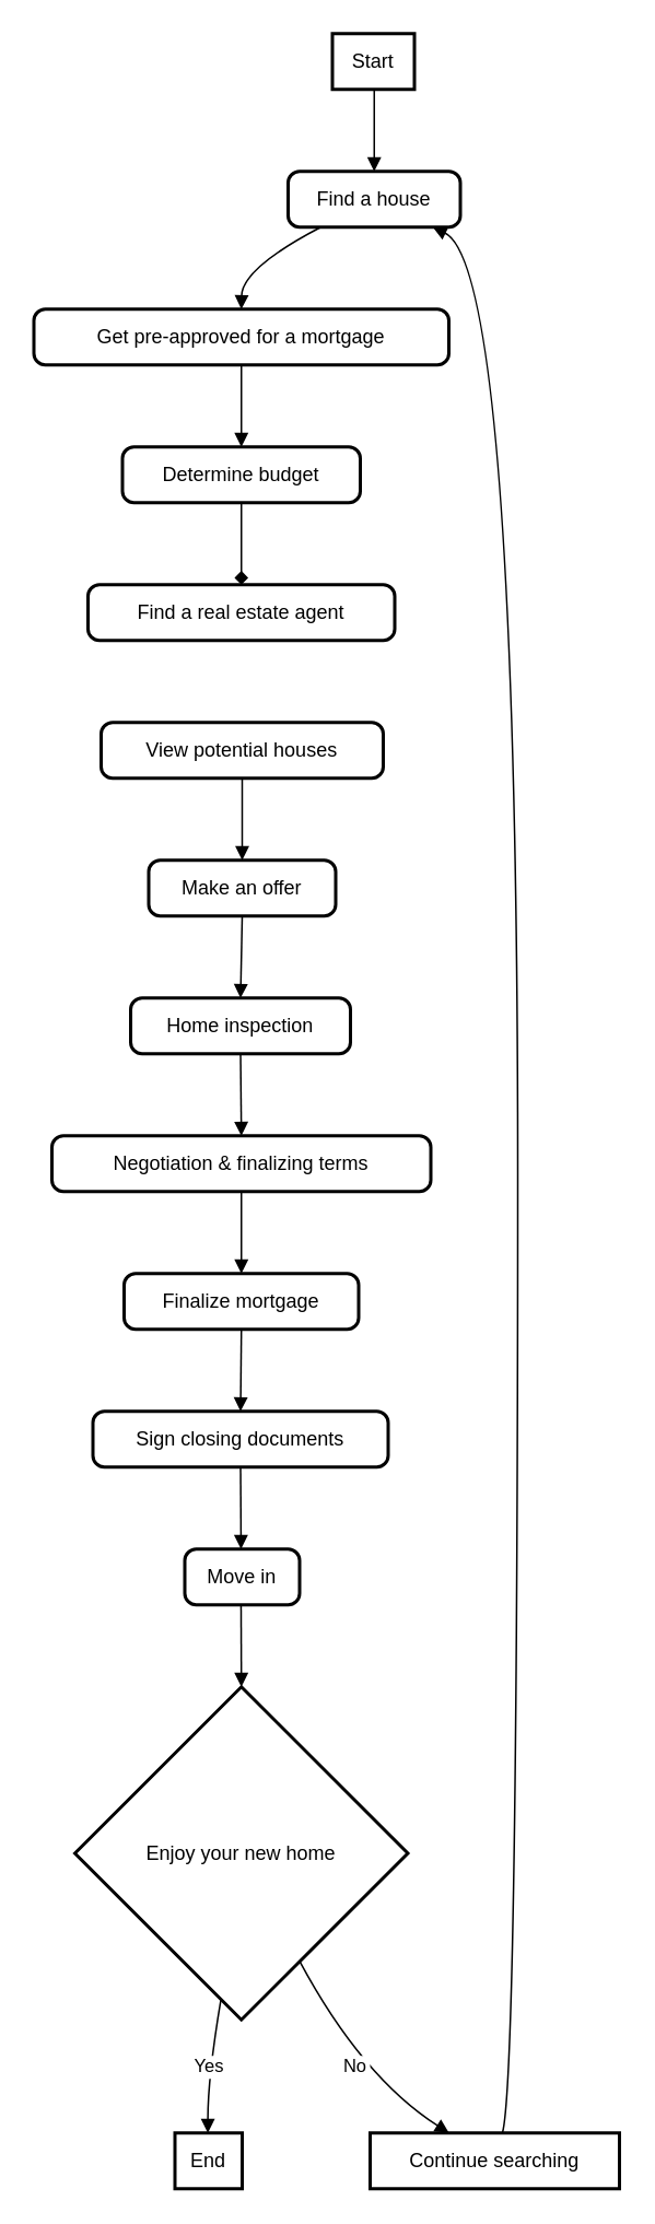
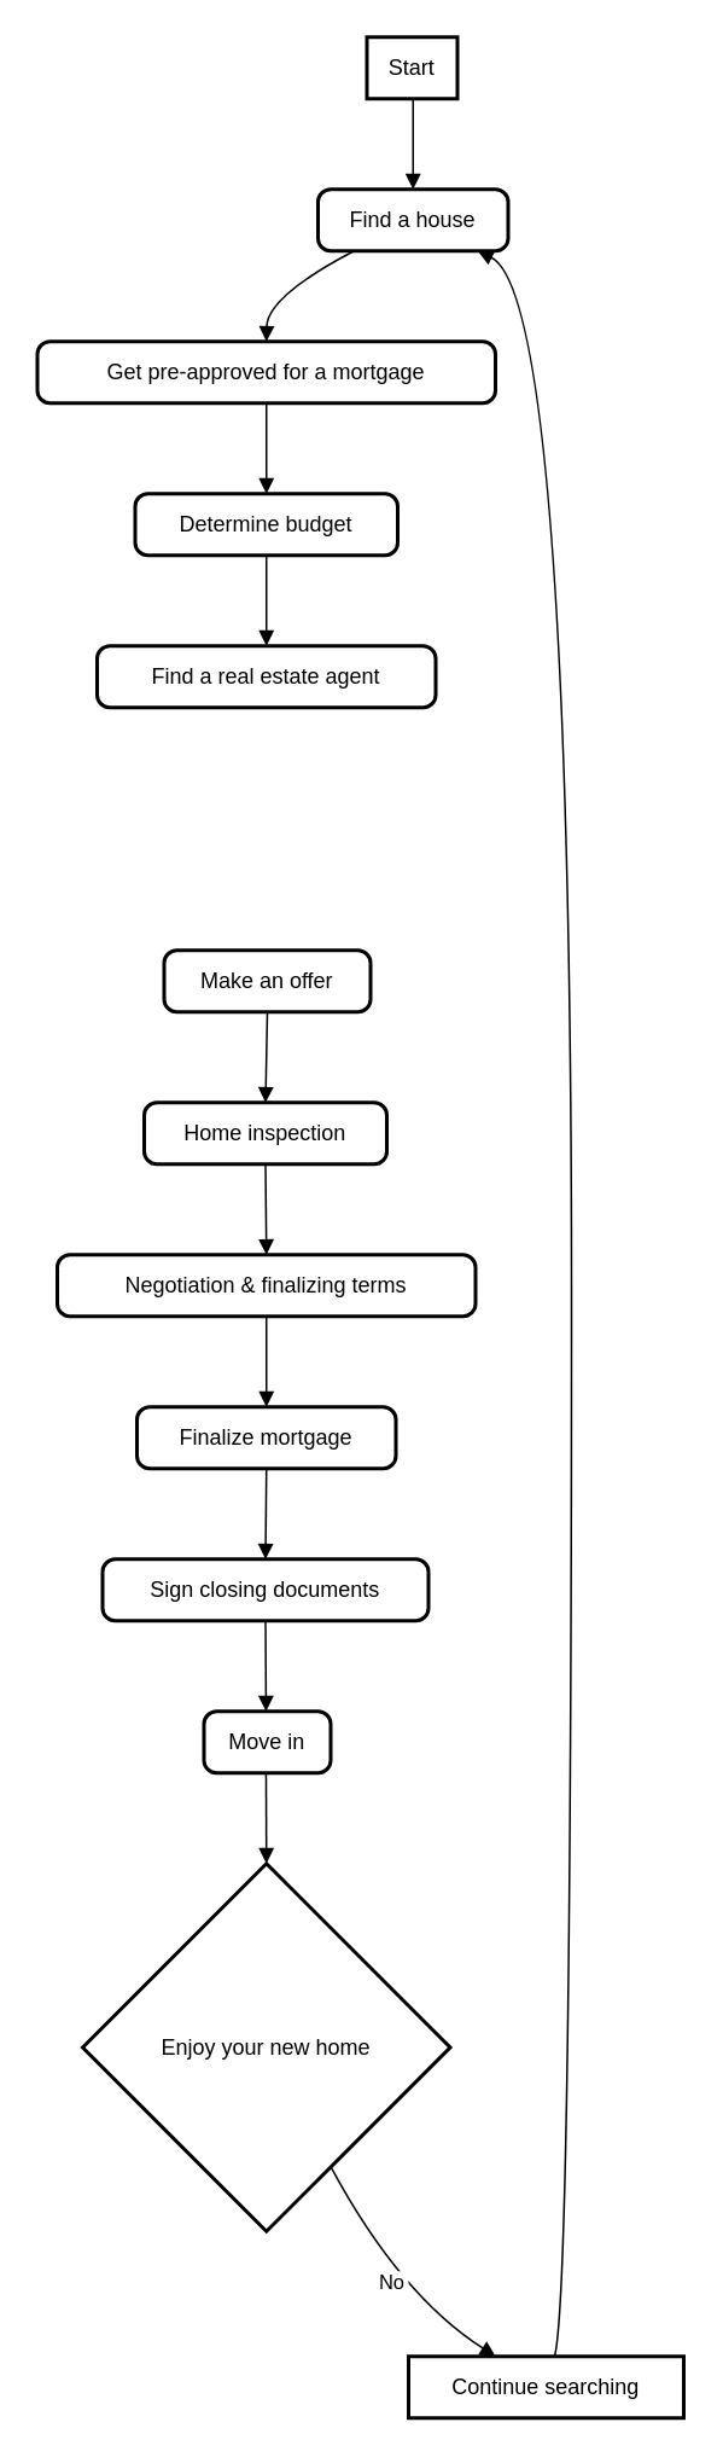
- <mxCell id="20" value="" style="curved=1;startArrow=none;endArrow=diamond;exitX=0.5;exitY=1;entryX=0.5;entryY=0;" edge="1" parent="1" source="5" target="6"><mxGeometry relative="1" as="geometry"><Array as="points" /></mxGeometry></mxCell>
+ <mxCell id="20" value="" style="curved=1;startArrow=none;endArrow=block;exitX=0.5;exitY=1;entryX=0.5;entryY=0;" edge="1" parent="1" source="5" target="6"><mxGeometry relative="1" as="geometry"><Array as="points" /></mxGeometry></mxCell>
- <mxCell id="7" value="View potential houses" style="rounded=1;absoluteArcSize=1;arcSize=14;whiteSpace=wrap;strokeWidth=2;" vertex="1" parent="1"><mxGeometry x="61" y="440" width="172" height="34" as="geometry" /></mxCell>
- <mxCell id="21" value="" style="curved=1;startArrow=none;endArrow=block;exitX=0.5;exitY=1;entryX=0.5;entryY=0;" edge="1" parent="1" source="7" target="8"><mxGeometry relative="1" as="geometry"><Array as="points" /></mxGeometry></mxCell>
- <mxCell id="28" value="Yes" style="curved=1;startArrow=none;endArrow=block;exitX=0.43;exitY=1;entryX=0.49;entryY=0.01;" edge="1" parent="1" source="14" target="15"><mxGeometry relative="1" as="geometry"><Array as="points"><mxPoint x="126" y="1266" /></Array></mxGeometry></mxCell>
- <mxCell id="15" value="End" style="whiteSpace=wrap;strokeWidth=2;" vertex="1" parent="1"><mxGeometry x="106" y="1300" width="41" height="34" as="geometry" /></mxCell>
